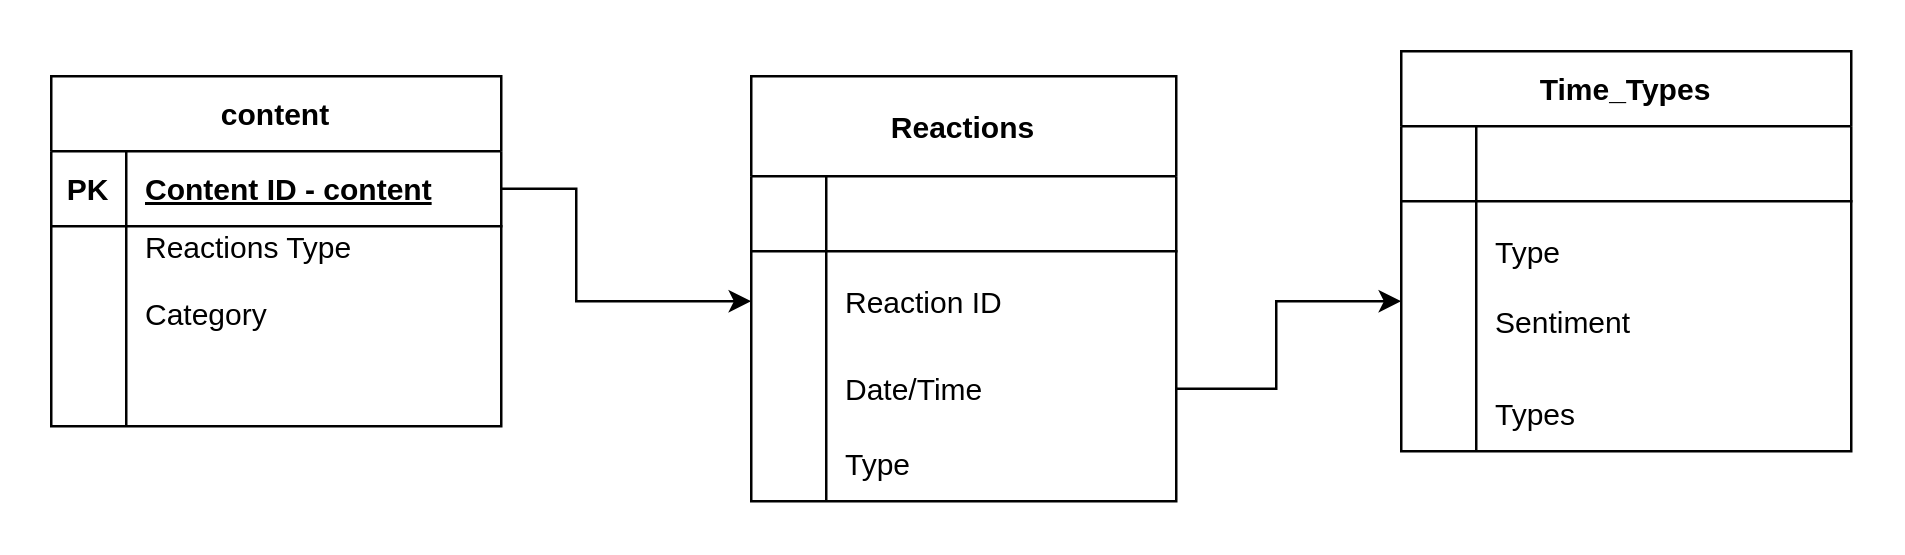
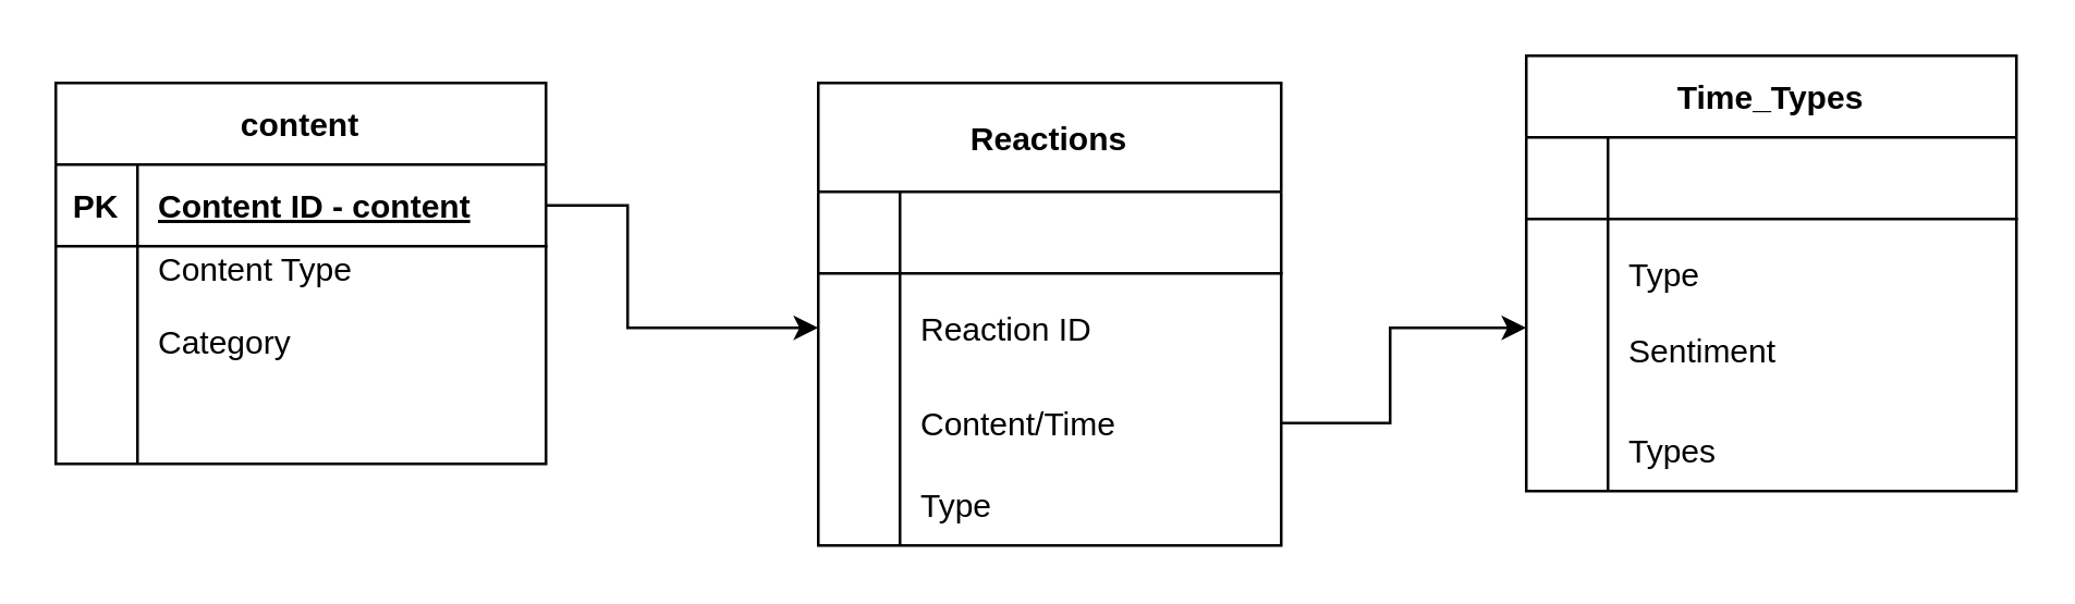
- <mxCell id="8" value="Reactions Type&#10;&#10;" style="shape=partialRectangle;connectable=0;fillColor=none;top=0;left=0;bottom=0;right=0;align=left;spacingLeft=6;overflow=hidden;" parent="6" vertex="1"><mxGeometry x="30" width="150" height="20" as="geometry"><mxRectangle width="150" height="20" as="alternateBounds" /></mxGeometry></mxCell>
+ <mxCell id="8" value="Content Type&#10;&#10;" style="shape=partialRectangle;connectable=0;fillColor=none;top=0;left=0;bottom=0;right=0;align=left;spacingLeft=6;overflow=hidden;" parent="6" vertex="1"><mxGeometry x="30" width="150" height="20" as="geometry"><mxRectangle width="150" height="20" as="alternateBounds" /></mxGeometry></mxCell>
- <mxCell id="37" value="Date/Time" style="shape=partialRectangle;connectable=0;fillColor=none;top=0;left=0;bottom=0;right=0;align=left;spacingLeft=6;overflow=hidden;" parent="35" vertex="1"><mxGeometry x="30" width="140" height="30" as="geometry"><mxRectangle width="140" height="30" as="alternateBounds" /></mxGeometry></mxCell>
+ <mxCell id="37" value="Content/Time" style="shape=partialRectangle;connectable=0;fillColor=none;top=0;left=0;bottom=0;right=0;align=left;spacingLeft=6;overflow=hidden;" parent="35" vertex="1"><mxGeometry x="30" width="140" height="30" as="geometry"><mxRectangle width="140" height="30" as="alternateBounds" /></mxGeometry></mxCell>
